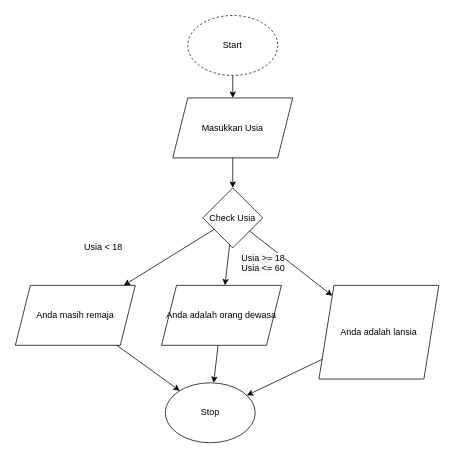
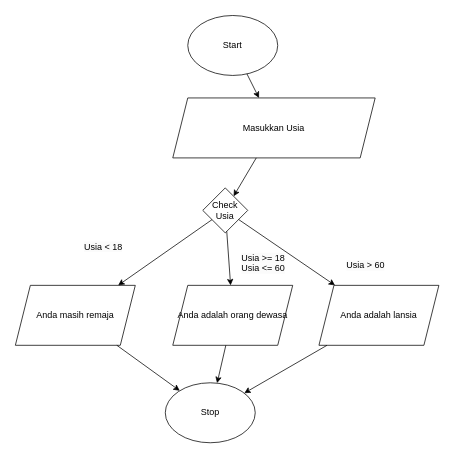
- <mxCell id="2" value="Start" style="ellipse;whiteSpace=wrap;html=1;dashed=1;" parent="1" vertex="1"><mxGeometry x="250" y="20" width="120" height="80" as="geometry" /></mxCell>
+ <mxCell id="2" value="Start" style="ellipse;whiteSpace=wrap;html=1;" parent="1" vertex="1"><mxGeometry x="250" y="20" width="120" height="80" as="geometry" /></mxCell>
- <mxCell id="4" value="Masukkan Usia" style="shape=parallelogram;perimeter=parallelogramPerimeter;whiteSpace=wrap;html=1;fixedSize=1;" parent="1" vertex="1"><mxGeometry x="230" y="130" width="160" height="80" as="geometry" /></mxCell>
+ <mxCell id="4" value="Masukkan Usia" style="shape=parallelogram;perimeter=parallelogramPerimeter;whiteSpace=wrap;html=1;fixedSize=1;" parent="1" vertex="1"><mxGeometry x="230" y="130" width="270" height="80" as="geometry" /></mxCell>
- <mxCell id="8" value="Check Usia" style="rhombus;whiteSpace=wrap;html=1;" parent="1" vertex="1"><mxGeometry x="270" y="250" width="80" height="80" as="geometry" /></mxCell>
+ <mxCell id="8" value="Check Usia" style="rhombus;whiteSpace=wrap;html=1;" parent="1" vertex="1"><mxGeometry x="270" y="250" width="60" height="60" as="geometry" /></mxCell>
+ <mxCell id="19" value="&lt;span style=&quot;color: rgb(0, 0, 0); font-family: Helvetica; font-size: 12px; font-style: normal; font-variant-ligatures: normal; font-variant-caps: normal; font-weight: 400; letter-spacing: normal; orphans: 2; text-align: center; text-indent: 0px; text-transform: none; widows: 2; word-spacing: 0px; -webkit-text-stroke-width: 0px; white-space: normal; background-color: rgb(251, 251, 251); text-decoration-thickness: initial; text-decoration-style: initial; text-decoration-color: initial; display: inline !important; float: none;&quot;&gt;Usia &amp;gt; 60&lt;/span&gt;" style="text;whiteSpace=wrap;html=1;" parent="1" vertex="1"><mxGeometry x="460" y="340" width="70" height="30" as="geometry" /></mxCell>
- <mxCell id="6" value="Anda adalah orang dewasa" style="shape=parallelogram;perimeter=parallelogramPerimeter;whiteSpace=wrap;html=1;fixedSize=1;" parent="1" vertex="1"><mxGeometry x="215" y="380" width="160" height="80" as="geometry" /></mxCell>
+ <mxCell id="6" value="Anda adalah orang dewasa" style="shape=parallelogram;perimeter=parallelogramPerimeter;whiteSpace=wrap;html=1;fixedSize=1;" parent="1" vertex="1"><mxGeometry x="230" y="380" width="160" height="80" as="geometry" /></mxCell>
- <mxCell id="7" value="Anda adalah lansia" style="shape=parallelogram;perimeter=parallelogramPerimeter;whiteSpace=wrap;html=1;fixedSize=1;" parent="1" vertex="1"><mxGeometry x="425" y="380" width="160" height="125" as="geometry" /></mxCell>
+ <mxCell id="7" value="Anda adalah lansia" style="shape=parallelogram;perimeter=parallelogramPerimeter;whiteSpace=wrap;html=1;fixedSize=1;" parent="1" vertex="1"><mxGeometry x="425" y="380" width="160" height="80" as="geometry" /></mxCell>
